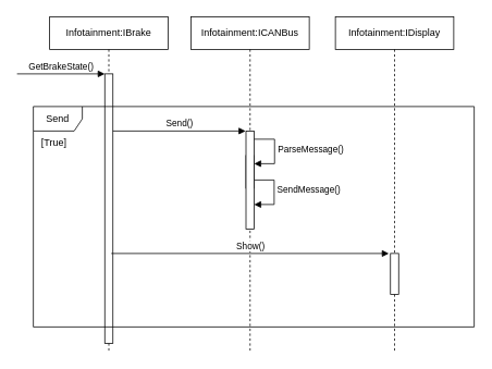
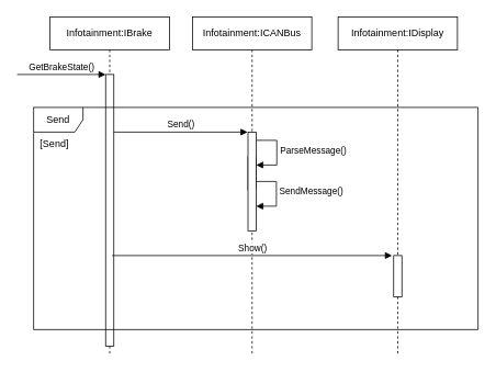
- <mxCell id="15" value="[True]" style="text;html=1;align=center;verticalAlign=middle;resizable=0;points=[];autosize=1;strokeColor=none;fillColor=none;" vertex="1" parent="1"><mxGeometry x="40" y="160" width="50" height="30" as="geometry" /></mxCell>
+ <mxCell id="15" value="[Send]" style="text;html=1;align=center;verticalAlign=middle;resizable=0;points=[];autosize=1;strokeColor=none;fillColor=none;" vertex="1" parent="1"><mxGeometry x="40" y="160" width="50" height="30" as="geometry" /></mxCell>
